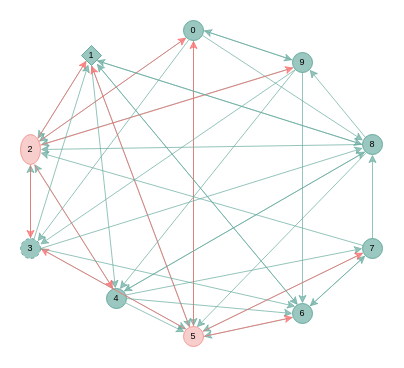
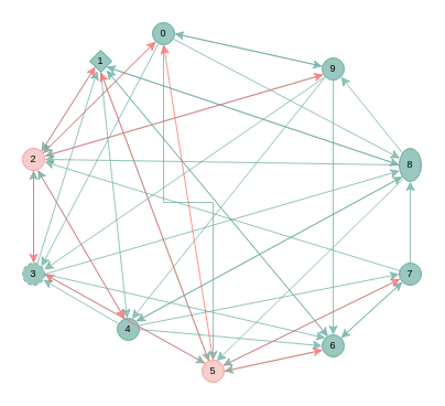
- <mxCell id="10" value="0" style="ellipse;whiteSpace=wrap;html=1;aspect=fixed;fontSize=9;fillColor=#9AC7BF;strokeColor=#67AB9F;" parent="1" vertex="1"><mxGeometry x="183" y="20" width="20" height="20" as="geometry" /></mxCell>
+ <mxCell id="10" value="0" style="ellipse;whiteSpace=wrap;html=1;aspect=fixed;fontSize=9;fillColor=#9AC7BF;strokeColor=#67AB9F;" parent="1" vertex="1"><mxGeometry x="138" y="20" width="20" height="20" as="geometry" /></mxCell>
- <mxCell id="40" value="8" style="ellipse;whiteSpace=wrap;html=1;aspect=fixed;fontSize=9;fillColor=#9AC7BF;strokeColor=#67AB9F;" parent="1" vertex="1"><mxGeometry x="362" y="134" width="20" height="20" as="geometry" /></mxCell>
+ <mxCell id="40" value="8" style="ellipse;whiteSpace=wrap;html=1;aspect=fixed;fontSize=9;fillColor=#9AC7BF;strokeColor=#67AB9F;" parent="1" vertex="1"><mxGeometry x="362" y="134" width="20" height="30" as="geometry" /></mxCell>
- <mxCell id="21" value="2" style="ellipse;whiteSpace=wrap;html=1;aspect=fixed;fillColor=#F8CECC;fontSize=9;strokeColor=#F19C99;" parent="1" vertex="1"><mxGeometry x="20" y="134" width="20" height="30" as="geometry" /></mxCell>
+ <mxCell id="21" value="2" style="ellipse;whiteSpace=wrap;html=1;aspect=fixed;fillColor=#F8CECC;fontSize=9;strokeColor=#F19C99;" parent="1" vertex="1"><mxGeometry x="20" y="134" width="20" height="20" as="geometry" /></mxCell>
- <mxCell id="24" style="rounded=0;orthogonalLoop=1;jettySize=auto;html=1;opacity=70;strokeColor=#67AB9F;fillColor=#CDA2BE;" parent="1" source="27" target="31" edge="1"><mxGeometry relative="1" as="geometry" /></mxCell>
+ <mxCell id="24" style="rounded=0;orthogonalLoop=1;jettySize=auto;html=1;opacity=70;strokeColor=#67AB9F;fillColor=#CDA2BE;" parent="1" source="27" target="23" edge="1"><mxGeometry relative="1" as="geometry" /></mxCell>
